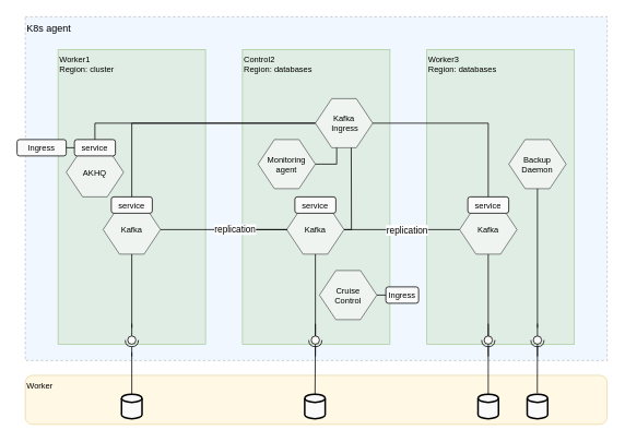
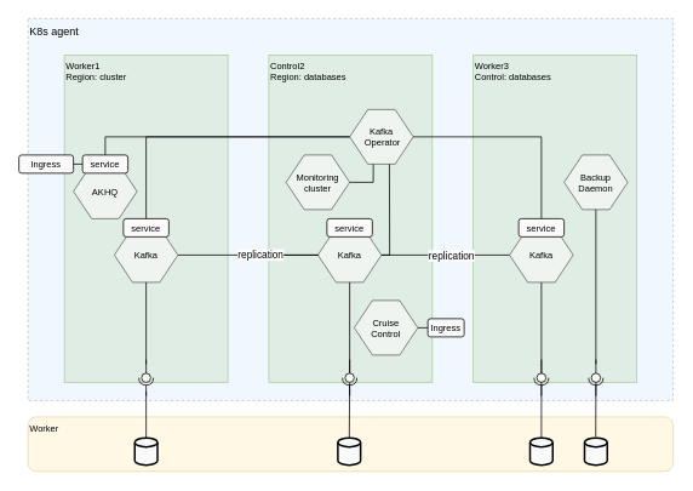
- <mxCell id="3" value="Worker3&lt;br style=&quot;font-size: 10px;&quot;&gt;&lt;div style=&quot;font-size: 10px;&quot;&gt;&lt;span style=&quot;background-color: initial; font-size: 10px;&quot;&gt;Region: databases&lt;/span&gt;&lt;/div&gt;" style="rounded=0;whiteSpace=wrap;html=1;shadow=0;fillColor=#d5e8d4;strokeColor=#82b366;opacity=60;align=left;verticalAlign=top;fontSize=10;" parent="1" vertex="1"><mxGeometry x="520" y="60" width="180" height="360" as="geometry" /></mxCell>
+ <mxCell id="3" value="Worker3&lt;br style=&quot;font-size: 10px;&quot;&gt;&lt;div style=&quot;font-size: 10px;&quot;&gt;&lt;span style=&quot;background-color: initial; font-size: 10px;&quot;&gt;Control: databases&lt;/span&gt;&lt;/div&gt;" style="rounded=0;whiteSpace=wrap;html=1;shadow=0;fillColor=#d5e8d4;strokeColor=#82b366;opacity=60;align=left;verticalAlign=top;fontSize=10;" parent="1" vertex="1"><mxGeometry x="520" y="60" width="180" height="360" as="geometry" /></mxCell>
- <mxCell id="13" value="Kafka&lt;br&gt;&amp;nbsp;Ingress" style="shape=hexagon;perimeter=hexagonPerimeter2;whiteSpace=wrap;html=1;fixedSize=1;rounded=0;shadow=0;glass=0;sketch=0;fontSize=10;fillColor=#FAFAFA;opacity=60;" parent="12" vertex="1"><mxGeometry x="5" y="10" width="70" height="60" as="geometry" /></mxCell>
+ <mxCell id="13" value="Kafka&lt;br&gt;&amp;nbsp;Operator" style="shape=hexagon;perimeter=hexagonPerimeter2;whiteSpace=wrap;html=1;fixedSize=1;rounded=0;shadow=0;glass=0;sketch=0;fontSize=10;fillColor=#FAFAFA;opacity=60;" parent="12" vertex="1"><mxGeometry x="5" y="10" width="70" height="60" as="geometry" /></mxCell>
- <mxCell id="15" value="Monitoring agent" style="shape=hexagon;perimeter=hexagonPerimeter2;whiteSpace=wrap;html=1;fixedSize=1;rounded=0;shadow=0;glass=0;sketch=0;fontSize=10;fillColor=#FAFAFA;opacity=60;" parent="14" vertex="1"><mxGeometry y="10" width="70" height="60" as="geometry" /></mxCell>
+ <mxCell id="15" value="Monitoring cluster" style="shape=hexagon;perimeter=hexagonPerimeter2;whiteSpace=wrap;html=1;fixedSize=1;rounded=0;shadow=0;glass=0;sketch=0;fontSize=10;fillColor=#FAFAFA;opacity=60;" parent="14" vertex="1"><mxGeometry y="10" width="70" height="60" as="geometry" /></mxCell>
